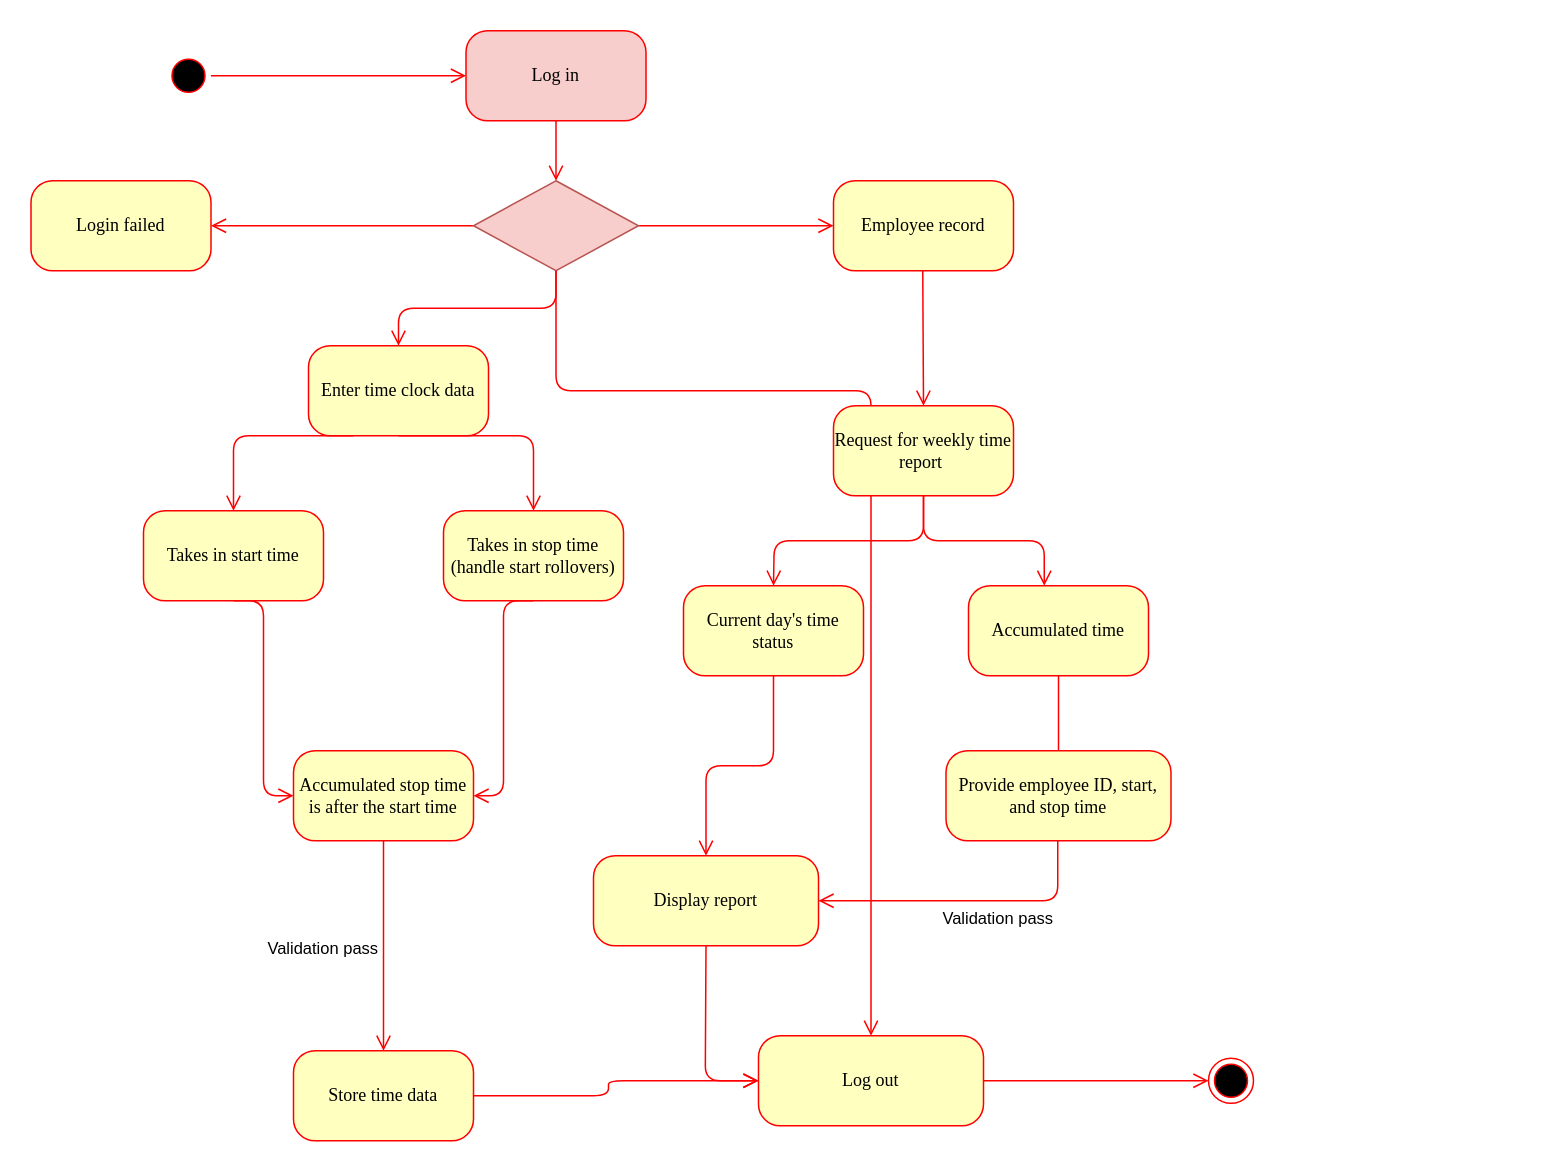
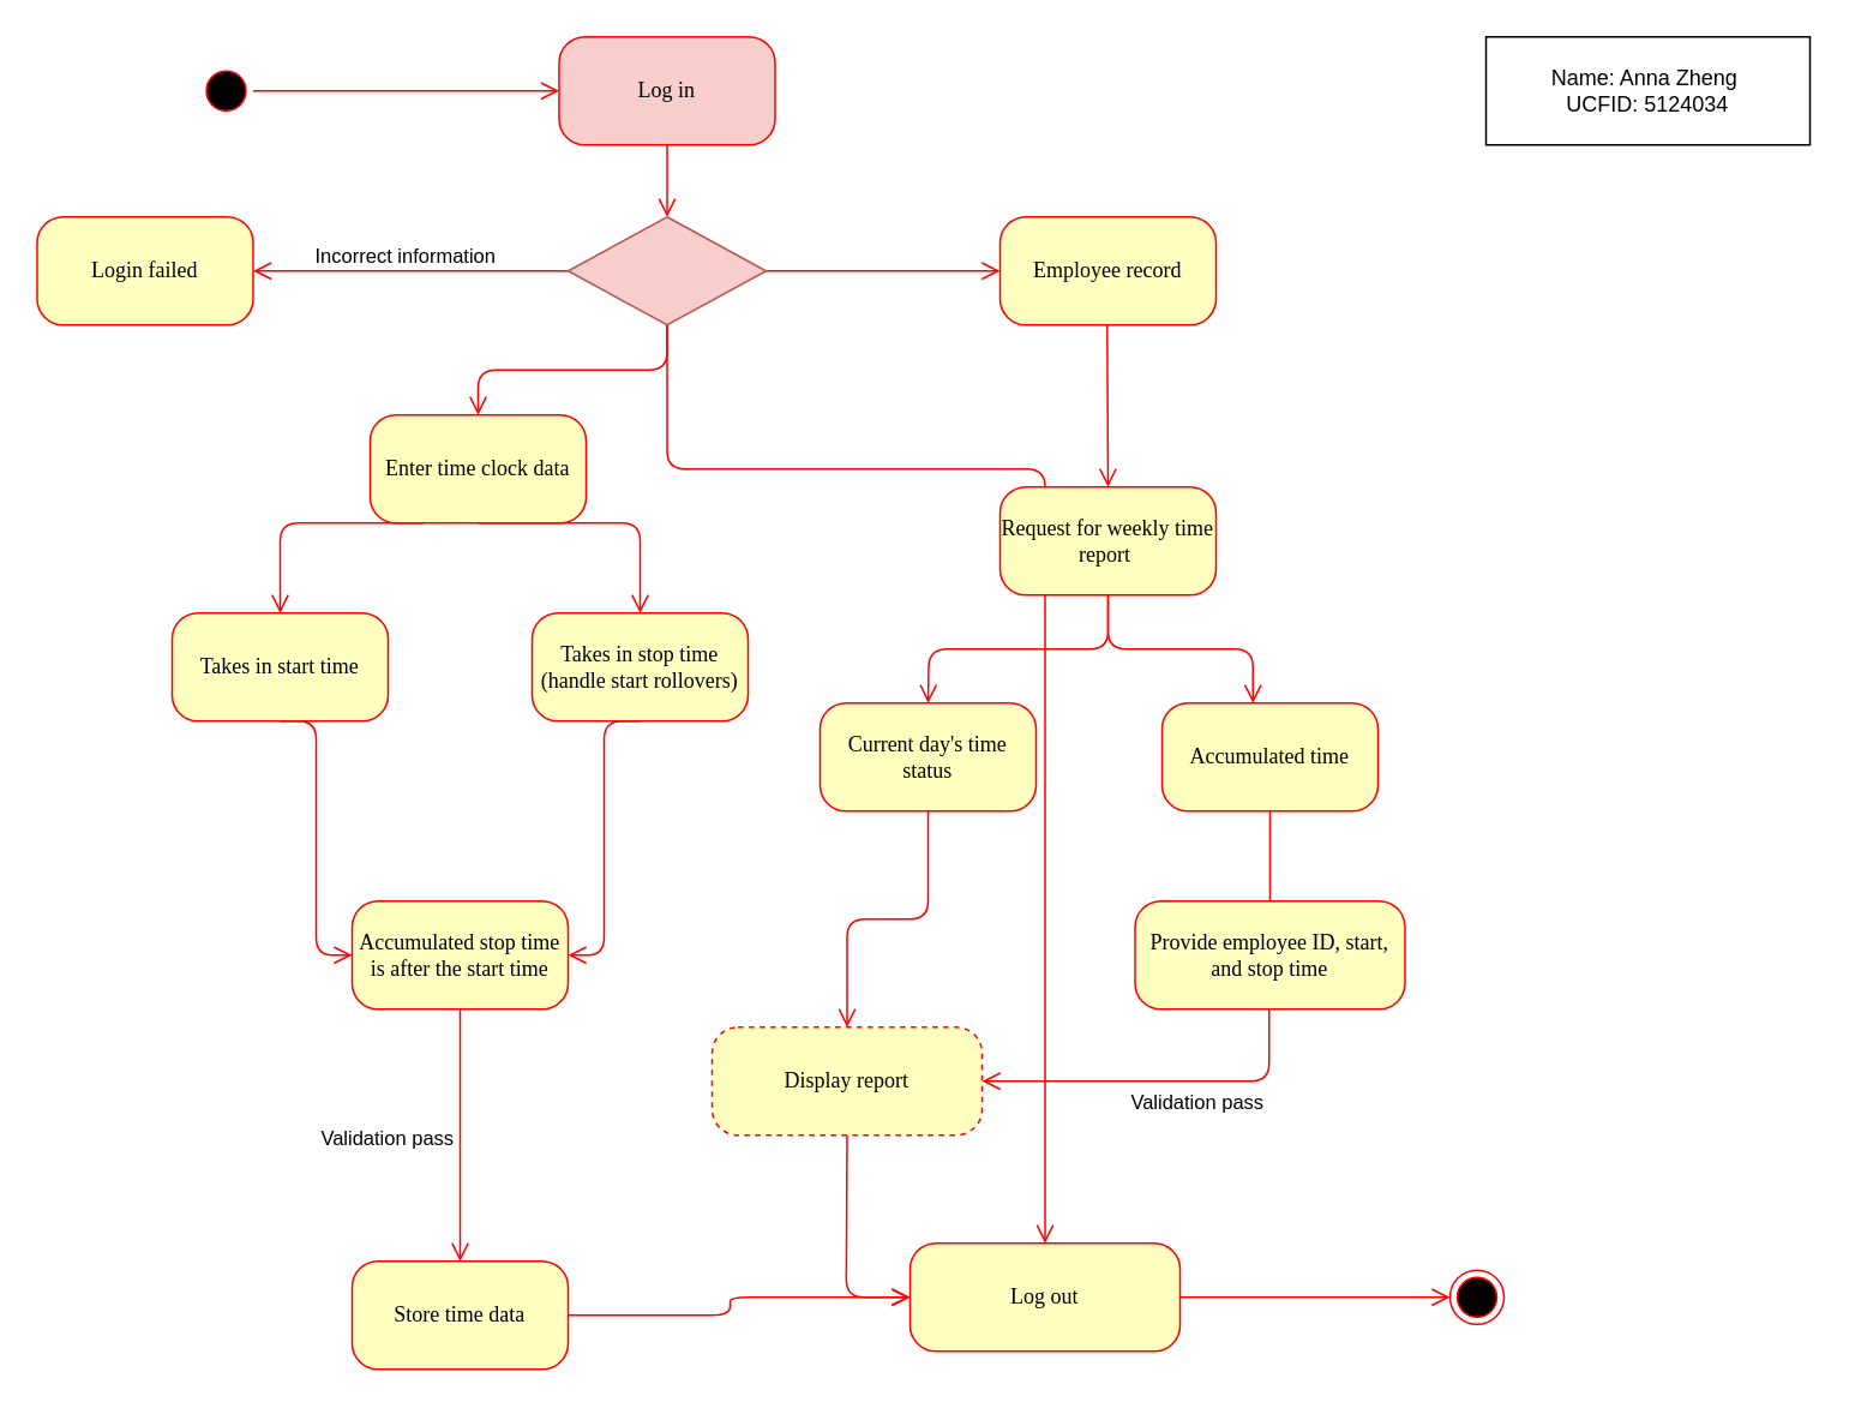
+ <mxCell id="15" value="Name: Anna Zheng&lt;span style=&quot;white-space: pre;&quot;&gt;&#09;&lt;/span&gt;&lt;br&gt;UCFID: 5124034&lt;br&gt;" style="html=1;whiteSpace=wrap;" vertex="1" parent="1"><mxGeometry x="825" y="20" width="180" height="60" as="geometry" /></mxCell>
+ <mxCell id="18" value="&lt;font style=&quot;font-size: 11px;&quot;&gt;Incorrect information&lt;/font&gt;" style="text;html=1;strokeColor=none;fillColor=none;align=center;verticalAlign=middle;whiteSpace=wrap;rounded=0;fontSize=16;" vertex="1" parent="1"><mxGeometry x="165" y="120" width="120" height="40" as="geometry" /></mxCell>
- <mxCell id="31" value="Display report" style="rounded=1;whiteSpace=wrap;html=1;arcSize=24;fillColor=#ffffc0;strokeColor=#ff0000;shadow=0;comic=0;labelBackgroundColor=none;fontFamily=Verdana;fontSize=12;fontColor=#000000;align=center;" vertex="1" parent="1"><mxGeometry x="395" y="570" width="150" height="60" as="geometry" /></mxCell>
+ <mxCell id="31" value="Display report" style="rounded=1;whiteSpace=wrap;html=1;arcSize=24;fillColor=#ffffc0;strokeColor=#ff0000;shadow=0;comic=0;labelBackgroundColor=none;fontFamily=Verdana;fontSize=12;fontColor=#000000;align=center;dashed=1;" vertex="1" parent="1"><mxGeometry x="395" y="570" width="150" height="60" as="geometry" /></mxCell>
